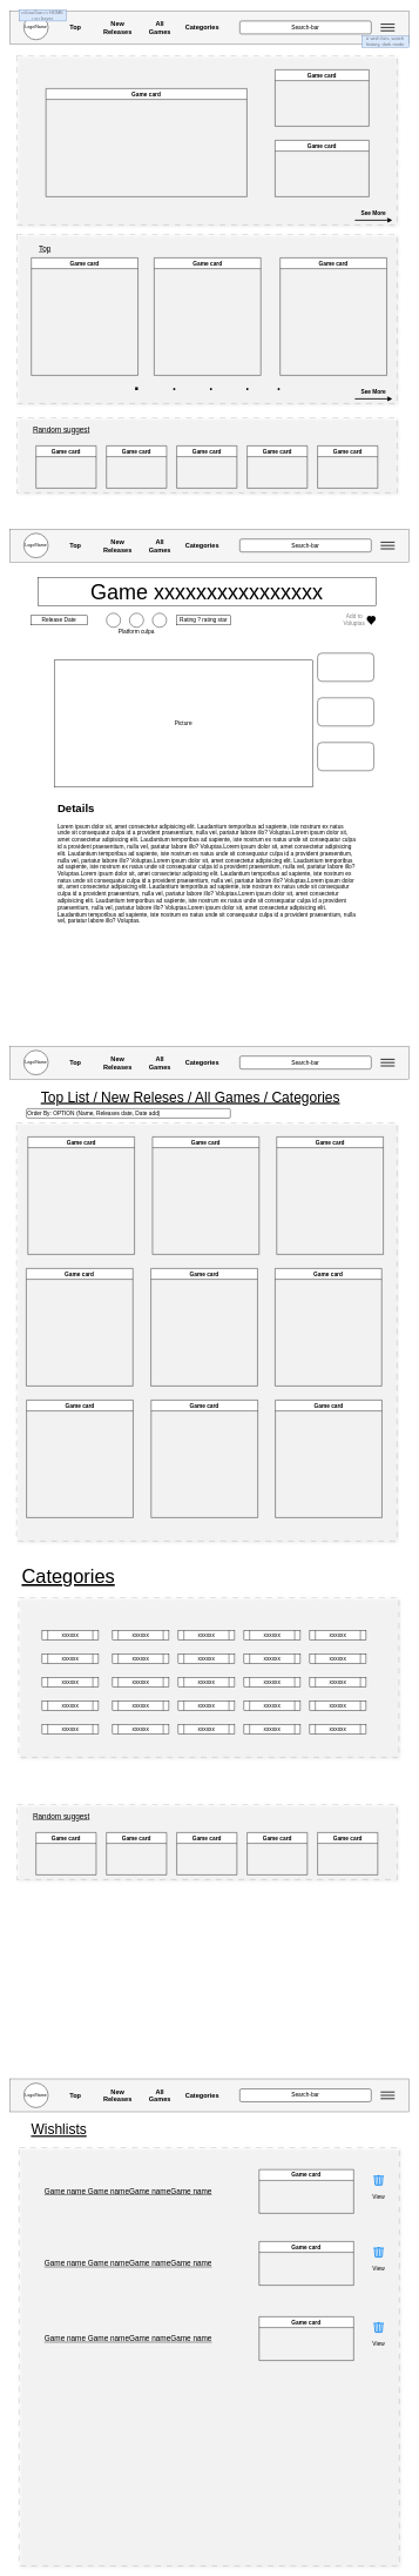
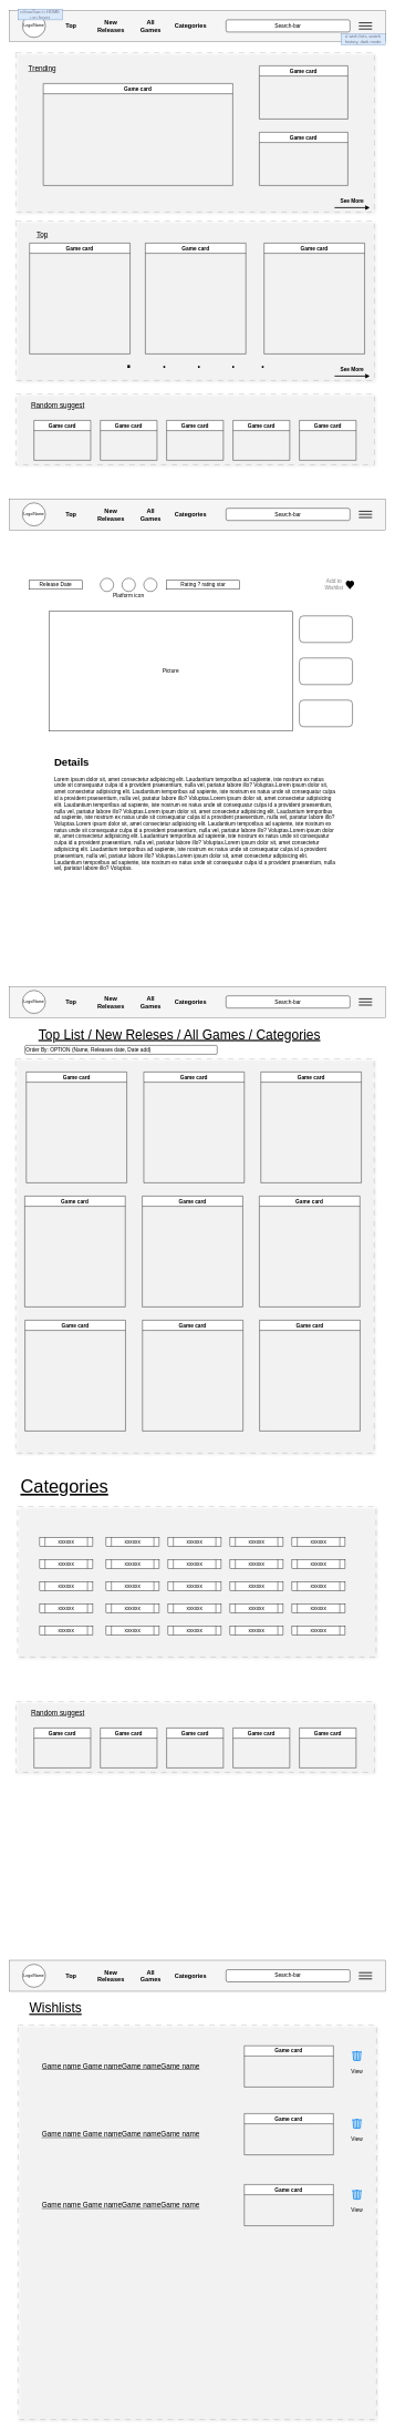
+ <mxCell id="15" value="Trending" style="text;html=1;align=center;verticalAlign=middle;whiteSpace=wrap;rounded=0;fontSize=16;fontStyle=4" vertex="1" parent="1"><mxGeometry x="65.25" y="138" width="60" height="30" as="geometry" /></mxCell>
- <mxCell id="78" value="&lt;font&gt;Game xxxxxxxxxxxxxxxx&lt;/font&gt;" style="rounded=0;whiteSpace=wrap;html=1;fontSize=45;" vertex="1" parent="1"><mxGeometry x="80" y="1228" width="720" height="60" as="geometry" /></mxCell>
- <mxCell id="86" value="Rating ? rating star" style="rounded=0;whiteSpace=wrap;html=1;" vertex="1" parent="1"><mxGeometry x="375.75" y="1309" width="114.25" height="20" as="geometry" /></mxCell>
+ <mxCell id="86" value="Rating ? rating star" style="rounded=0;whiteSpace=wrap;html=1;" vertex="1" parent="1"><mxGeometry x="375.75" y="1309" width="165" height="20" as="geometry" /></mxCell>
- <mxCell id="85" value="Add to Voluptas" style="text;html=1;align=center;verticalAlign=middle;whiteSpace=wrap;rounded=0;textOpacity=50;" vertex="1" parent="1"><mxGeometry x="723.87" y="1304" width="60" height="30" as="geometry" /></mxCell>
+ <mxCell id="85" value="Add to Wishlist" style="text;html=1;align=center;verticalAlign=middle;whiteSpace=wrap;rounded=0;textOpacity=50;" vertex="1" parent="1"><mxGeometry x="723.87" y="1304" width="60" height="30" as="geometry" /></mxCell>
- <mxCell id="83" value="Platform culpa" style="text;html=1;align=center;verticalAlign=middle;whiteSpace=wrap;rounded=0;" vertex="1" parent="1"><mxGeometry x="235.06" y="1339" width="110" height="10" as="geometry" /></mxCell>
+ <mxCell id="83" value="Platform icon" style="text;html=1;align=center;verticalAlign=middle;whiteSpace=wrap;rounded=0;" vertex="1" parent="1"><mxGeometry x="235.06" y="1339" width="110" height="10" as="geometry" /></mxCell>
- <mxCell id="87" value="Picture" style="rounded=0;whiteSpace=wrap;html=1;" vertex="1" parent="1"><mxGeometry x="115" y="1404" width="550" height="270" as="geometry" /></mxCell>
+ <mxCell id="87" value="Picture" style="rounded=0;whiteSpace=wrap;html=1;" vertex="1" parent="1"><mxGeometry x="110" y="1379" width="550" height="270" as="geometry" /></mxCell>
